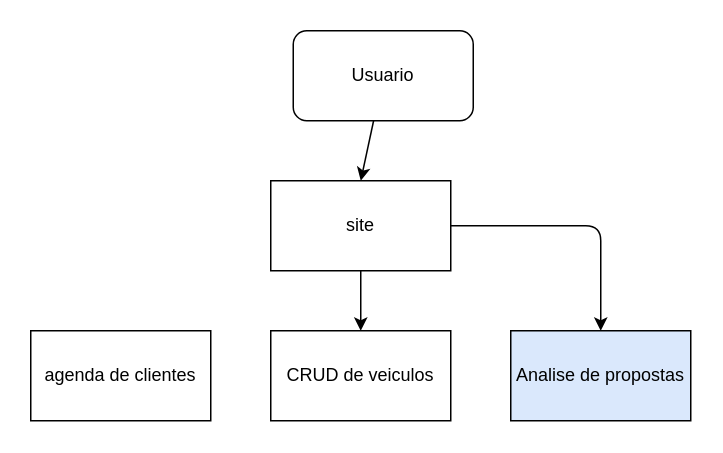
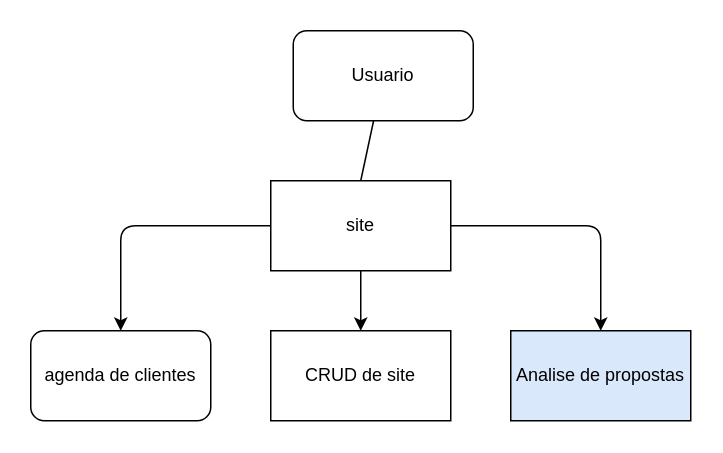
- <mxCell id="2" style="edgeStyle=none;html=1;entryX=0.5;entryY=0;entryDx=0;entryDy=0;" edge="1" parent="1" source="3" target="7"><mxGeometry relative="1" as="geometry" /></mxCell>
+ <mxCell id="2" style="edgeStyle=none;html=1;entryX=0.5;entryY=0;entryDx=0;entryDy=0;endArrow=none;" edge="1" parent="1" source="3" target="7"><mxGeometry relative="1" as="geometry" /></mxCell>
+ <mxCell id="4" style="edgeStyle=none;html=1;entryX=0.5;entryY=0;entryDx=0;entryDy=0;" edge="1" parent="1" source="7" target="10"><mxGeometry relative="1" as="geometry"><Array as="points"><mxPoint x="80" y="150" /></Array></mxGeometry></mxCell>
- <mxCell id="10" value="agenda de clientes" style="rounded=0;whiteSpace=wrap;html=1;" vertex="1" parent="1"><mxGeometry x="20" y="220" width="120" height="60" as="geometry" /></mxCell>
+ <mxCell id="10" value="agenda de clientes" style="whiteSpace=wrap;html=1;rounded=1;" vertex="1" parent="1"><mxGeometry x="20" y="220" width="120" height="60" as="geometry" /></mxCell>
- <mxCell id="8" value="CRUD de veiculos" style="rounded=0;whiteSpace=wrap;html=1;" vertex="1" parent="1"><mxGeometry x="180" y="220" width="120" height="60" as="geometry" /></mxCell>
+ <mxCell id="8" value="CRUD de site" style="rounded=0;whiteSpace=wrap;html=1;" vertex="1" parent="1"><mxGeometry x="180" y="220" width="120" height="60" as="geometry" /></mxCell>
